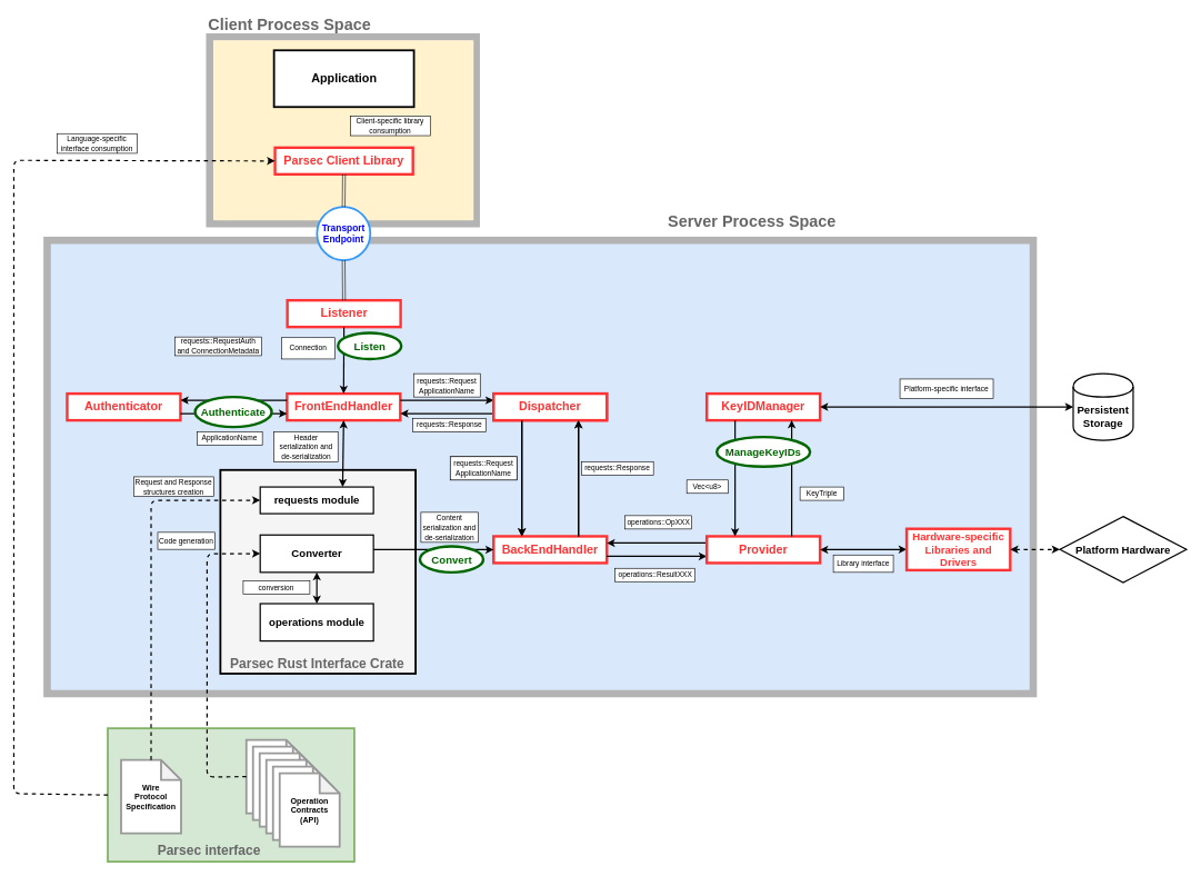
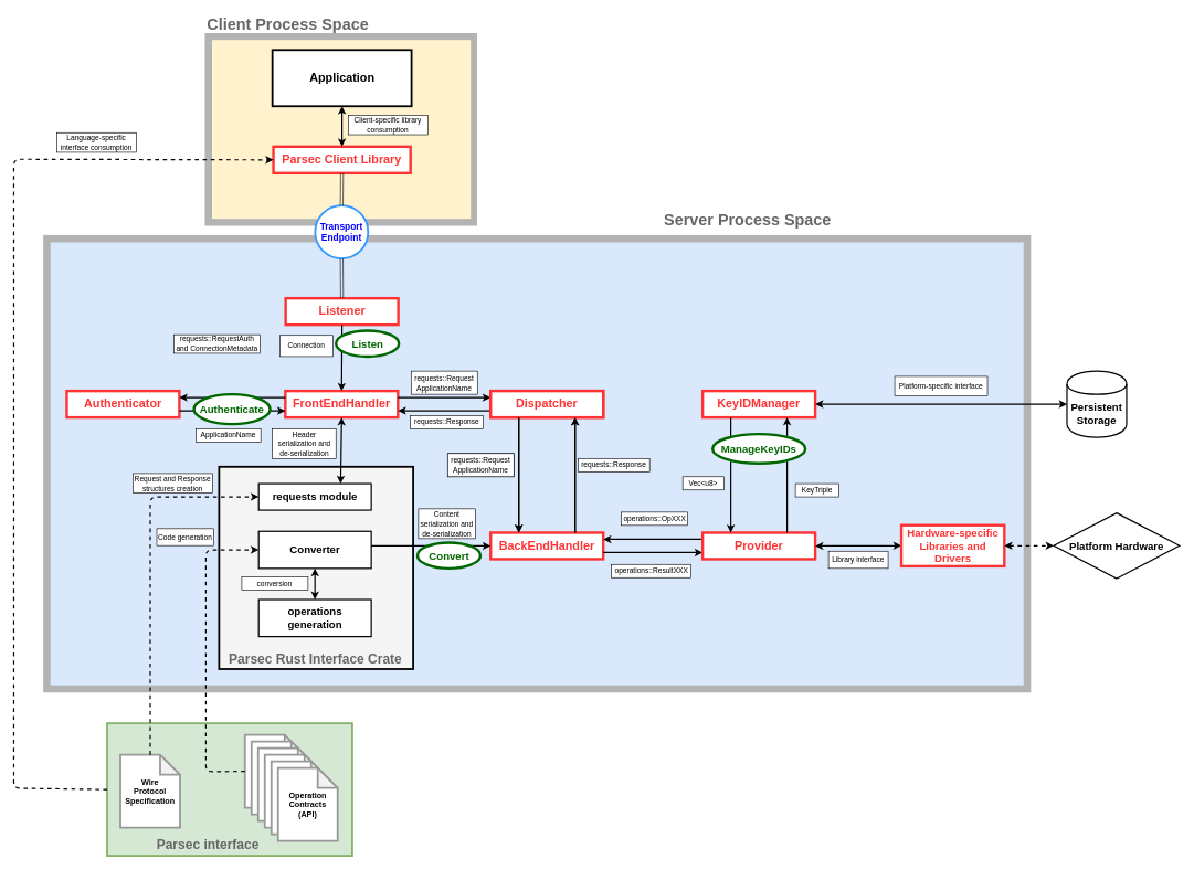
+ <mxCell id="35" value="" style="endArrow=classic;html=1;exitX=0.5;exitY=1;exitDx=0;exitDy=0;entryX=0.5;entryY=0;entryDx=0;entryDy=0;strokeWidth=2;startArrow=classic;startFill=1;" parent="1" source="32" target="33" edge="1"><mxGeometry width="50" height="50" relative="1" as="geometry"><mxPoint x="482.5" y="500" as="sourcePoint" /><mxPoint x="482.5" y="600" as="targetPoint" /></mxGeometry></mxCell>
- <mxCell id="38" value="&lt;b&gt;&lt;font style=&quot;font-size: 16px&quot;&gt;operations module&lt;br&gt;&lt;/font&gt;&lt;/b&gt;" style="rounded=0;whiteSpace=wrap;html=1;strokeColor=#000000;strokeWidth=2;align=center;" parent="1" vertex="1"><mxGeometry x="389.75" y="905" width="170" height="56" as="geometry" /></mxCell>
+ <mxCell id="38" value="&lt;b&gt;&lt;font style=&quot;font-size: 16px&quot;&gt;operations generation&lt;br&gt;&lt;/font&gt;&lt;/b&gt;" style="rounded=0;whiteSpace=wrap;html=1;strokeColor=#000000;strokeWidth=2;align=center;" parent="1" vertex="1"><mxGeometry x="389.75" y="905" width="170" height="56" as="geometry" /></mxCell>
